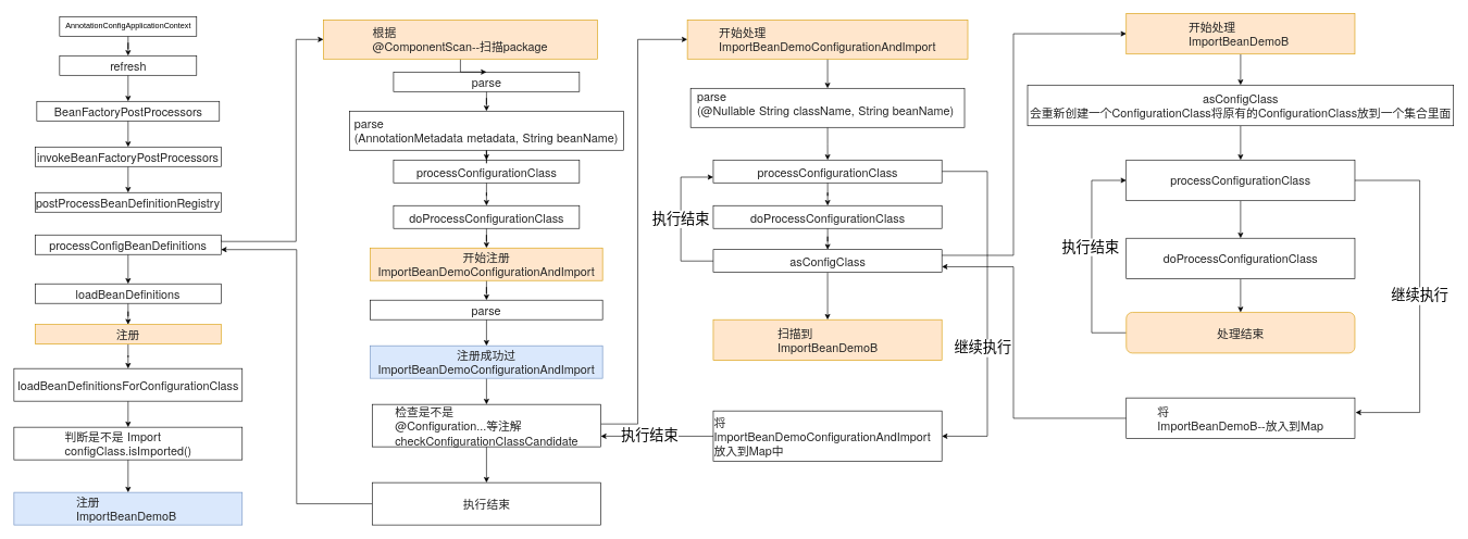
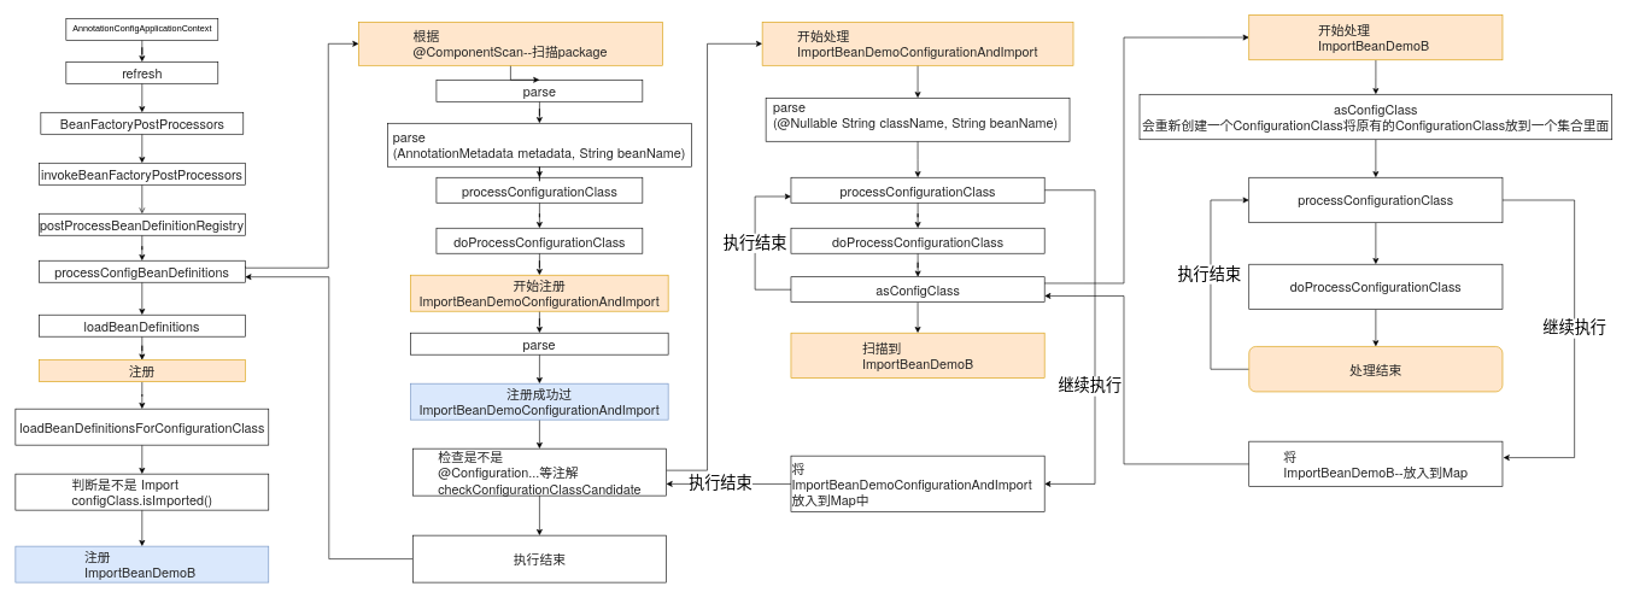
- <mxCell id="8" value="" style="edgeStyle=orthogonalEdgeStyle;rounded=0;orthogonalLoop=1;jettySize=auto;html=1;" edge="1" parent="1" source="9" target="11"><mxGeometry relative="1" as="geometry" /></mxCell>
+ <mxCell id="8" value="" style="edgeStyle=orthogonalEdgeStyle;rounded=0;orthogonalLoop=1;jettySize=auto;html=1;endArrow=open;" edge="1" parent="1" source="9" target="11"><mxGeometry relative="1" as="geometry" /></mxCell>
+ <mxCell id="10" value="" style="edgeStyle=orthogonalEdgeStyle;rounded=0;orthogonalLoop=1;jettySize=auto;html=1;" edge="1" parent="1" source="11" target="14"><mxGeometry relative="1" as="geometry" /></mxCell>
- <mxCell id="56" value="&lt;div style=&quot;text-align: left&quot;&gt;&lt;font color=&quot;#262626&quot; face=&quot;source sans pro, helvetica neue, arial, sans-serif&quot;&gt;&lt;span style=&quot;font-size: 18px ; word-spacing: 0.7px&quot;&gt;扫描到&lt;/span&gt;&lt;/font&gt;&lt;/div&gt;&lt;div style=&quot;text-align: left&quot;&gt;&lt;font color=&quot;#262626&quot; face=&quot;source sans pro, helvetica neue, arial, sans-serif&quot;&gt;&lt;span style=&quot;font-size: 18px ; word-spacing: 0.7px&quot;&gt;ImportBeanDemoB&lt;/span&gt;&lt;/font&gt;&lt;br&gt;&lt;/div&gt;" style="rounded=0;whiteSpace=wrap;html=1;fillColor=#ffe6cc;strokeColor=#d79b00;" vertex="1" parent="1"><mxGeometry x="1092.75" y="490" width="350.5" height="62.5" as="geometry" /></mxCell>
+ <mxCell id="56" value="&lt;div style=&quot;text-align: left&quot;&gt;&lt;font color=&quot;#262626&quot; face=&quot;source sans pro, helvetica neue, arial, sans-serif&quot;&gt;&lt;span style=&quot;font-size: 18px ; word-spacing: 0.7px&quot;&gt;扫描到&lt;/span&gt;&lt;/font&gt;&lt;/div&gt;&lt;div style=&quot;text-align: left&quot;&gt;&lt;font color=&quot;#262626&quot; face=&quot;source sans pro, helvetica neue, arial, sans-serif&quot;&gt;&lt;span style=&quot;font-size: 18px ; word-spacing: 0.7px&quot;&gt;ImportBeanDemoB&lt;/span&gt;&lt;/font&gt;&lt;br&gt;&lt;/div&gt;" style="rounded=0;whiteSpace=wrap;html=1;fillColor=#ffe6cc;strokeColor=#d79b00;" vertex="1" parent="1"><mxGeometry x="1092.75" y="460" width="350.5" height="62.5" as="geometry" /></mxCell>
